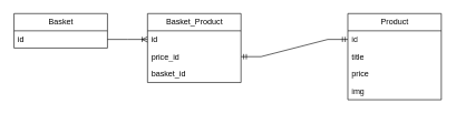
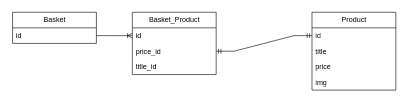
- <mxCell id="12" value="basket_id" style="text;strokeColor=none;fillColor=none;align=left;verticalAlign=top;spacingLeft=4;spacingRight=4;overflow=hidden;rotatable=0;points=[[0,0.5],[1,0.5]];portConstraint=eastwest;whiteSpace=wrap;html=1;" parent="9" vertex="1"><mxGeometry y="78" width="140" height="26" as="geometry" /></mxCell>
+ <mxCell id="12" value="title_id" style="text;strokeColor=none;fillColor=none;align=left;verticalAlign=top;spacingLeft=4;spacingRight=4;overflow=hidden;rotatable=0;points=[[0,0.5],[1,0.5]];portConstraint=eastwest;whiteSpace=wrap;html=1;" parent="9" vertex="1"><mxGeometry y="78" width="140" height="26" as="geometry" /></mxCell>
